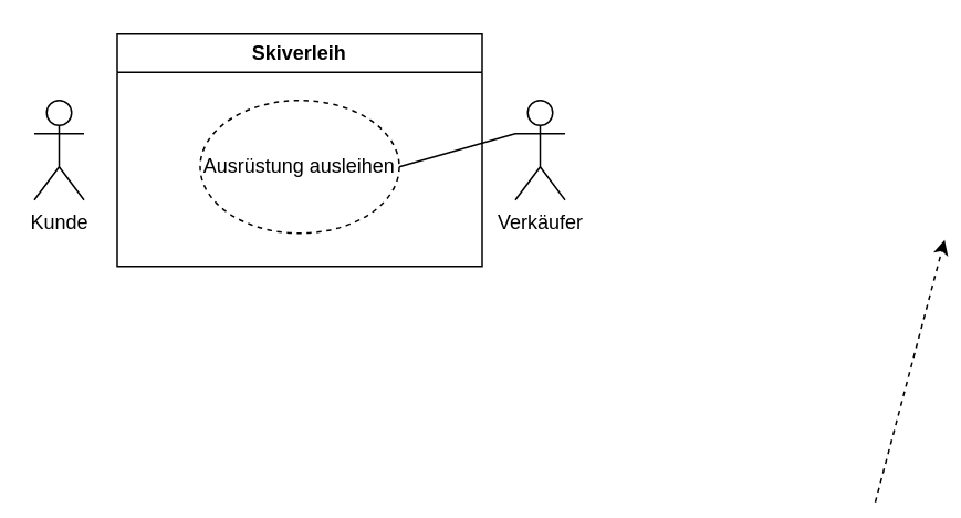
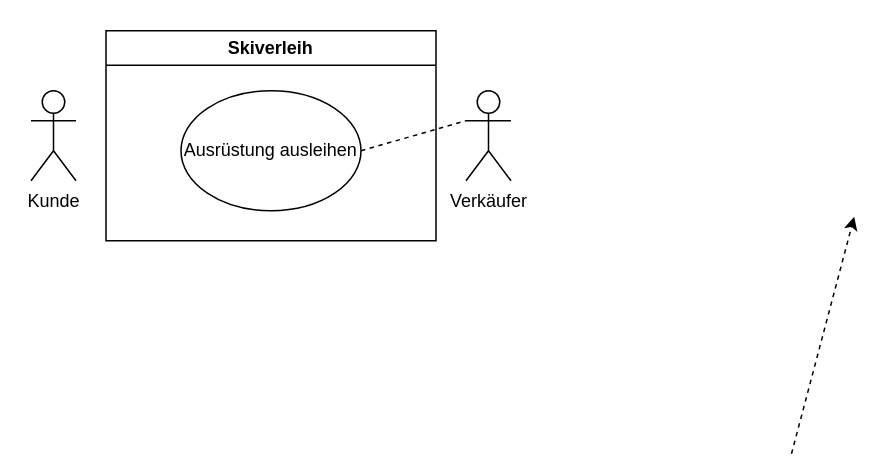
- <mxCell id="7" value="" style="endArrow=none;html=1;rounded=0;entryX=0;entryY=0.333;entryDx=0;entryDy=0;entryPerimeter=0;exitX=1;exitY=0.5;exitDx=0;exitDy=0;" parent="1" source="4" target="6" edge="1"><mxGeometry width="50" height="50" relative="1" as="geometry"><mxPoint x="460" y="180" as="sourcePoint" /><mxPoint x="510" y="130" as="targetPoint" /></mxGeometry></mxCell>
+ <mxCell id="7" value="" style="endArrow=none;html=1;rounded=0;entryX=0;entryY=0.333;entryDx=0;entryDy=0;entryPerimeter=0;exitX=1;exitY=0.5;exitDx=0;exitDy=0;dashed=1;" parent="1" source="4" target="6" edge="1"><mxGeometry width="50" height="50" relative="1" as="geometry"><mxPoint x="460" y="180" as="sourcePoint" /><mxPoint x="510" y="130" as="targetPoint" /></mxGeometry></mxCell>
- <mxCell id="4" value="Ausrüstung ausleihen" style="ellipse;whiteSpace=wrap;html=1;dashed=1;" parent="3" vertex="1"><mxGeometry x="50" y="40" width="120" height="80" as="geometry" /></mxCell>
+ <mxCell id="4" value="Ausrüstung ausleihen" style="ellipse;whiteSpace=wrap;html=1;" parent="3" vertex="1"><mxGeometry x="50" y="40" width="120" height="80" as="geometry" /></mxCell>
